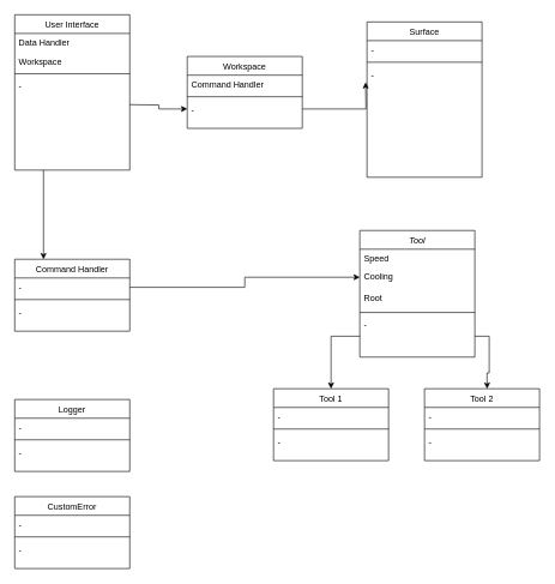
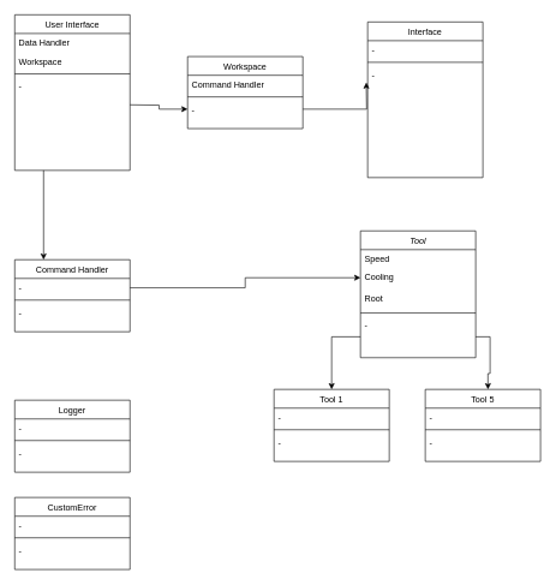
- <mxCell id="12" value="Surface" style="swimlane;fontStyle=0;align=center;verticalAlign=top;childLayout=stackLayout;horizontal=1;startSize=26;horizontalStack=0;resizeParent=1;resizeLast=0;collapsible=1;marginBottom=0;rounded=0;shadow=0;strokeWidth=1;" vertex="1" parent="1"><mxGeometry x="510" y="30" width="160" height="216" as="geometry"><mxRectangle x="550" y="140" width="160" height="26" as="alternateBounds" /></mxGeometry></mxCell>
+ <mxCell id="12" value="Interface" style="swimlane;fontStyle=0;align=center;verticalAlign=top;childLayout=stackLayout;horizontal=1;startSize=26;horizontalStack=0;resizeParent=1;resizeLast=0;collapsible=1;marginBottom=0;rounded=0;shadow=0;strokeWidth=1;" vertex="1" parent="1"><mxGeometry x="510" y="30" width="160" height="216" as="geometry"><mxRectangle x="550" y="140" width="160" height="26" as="alternateBounds" /></mxGeometry></mxCell>
- <mxCell id="41" value="Tool 2" style="swimlane;fontStyle=0;align=center;verticalAlign=top;childLayout=stackLayout;horizontal=1;startSize=26;horizontalStack=0;resizeParent=1;resizeLast=0;collapsible=1;marginBottom=0;rounded=0;shadow=0;strokeWidth=1;" vertex="1" parent="1"><mxGeometry x="590" y="540" width="160" height="100" as="geometry"><mxRectangle x="550" y="140" width="160" height="26" as="alternateBounds" /></mxGeometry></mxCell>
+ <mxCell id="41" value="Tool 5" style="swimlane;fontStyle=0;align=center;verticalAlign=top;childLayout=stackLayout;horizontal=1;startSize=26;horizontalStack=0;resizeParent=1;resizeLast=0;collapsible=1;marginBottom=0;rounded=0;shadow=0;strokeWidth=1;" vertex="1" parent="1"><mxGeometry x="590" y="540" width="160" height="100" as="geometry"><mxRectangle x="550" y="140" width="160" height="26" as="alternateBounds" /></mxGeometry></mxCell>
